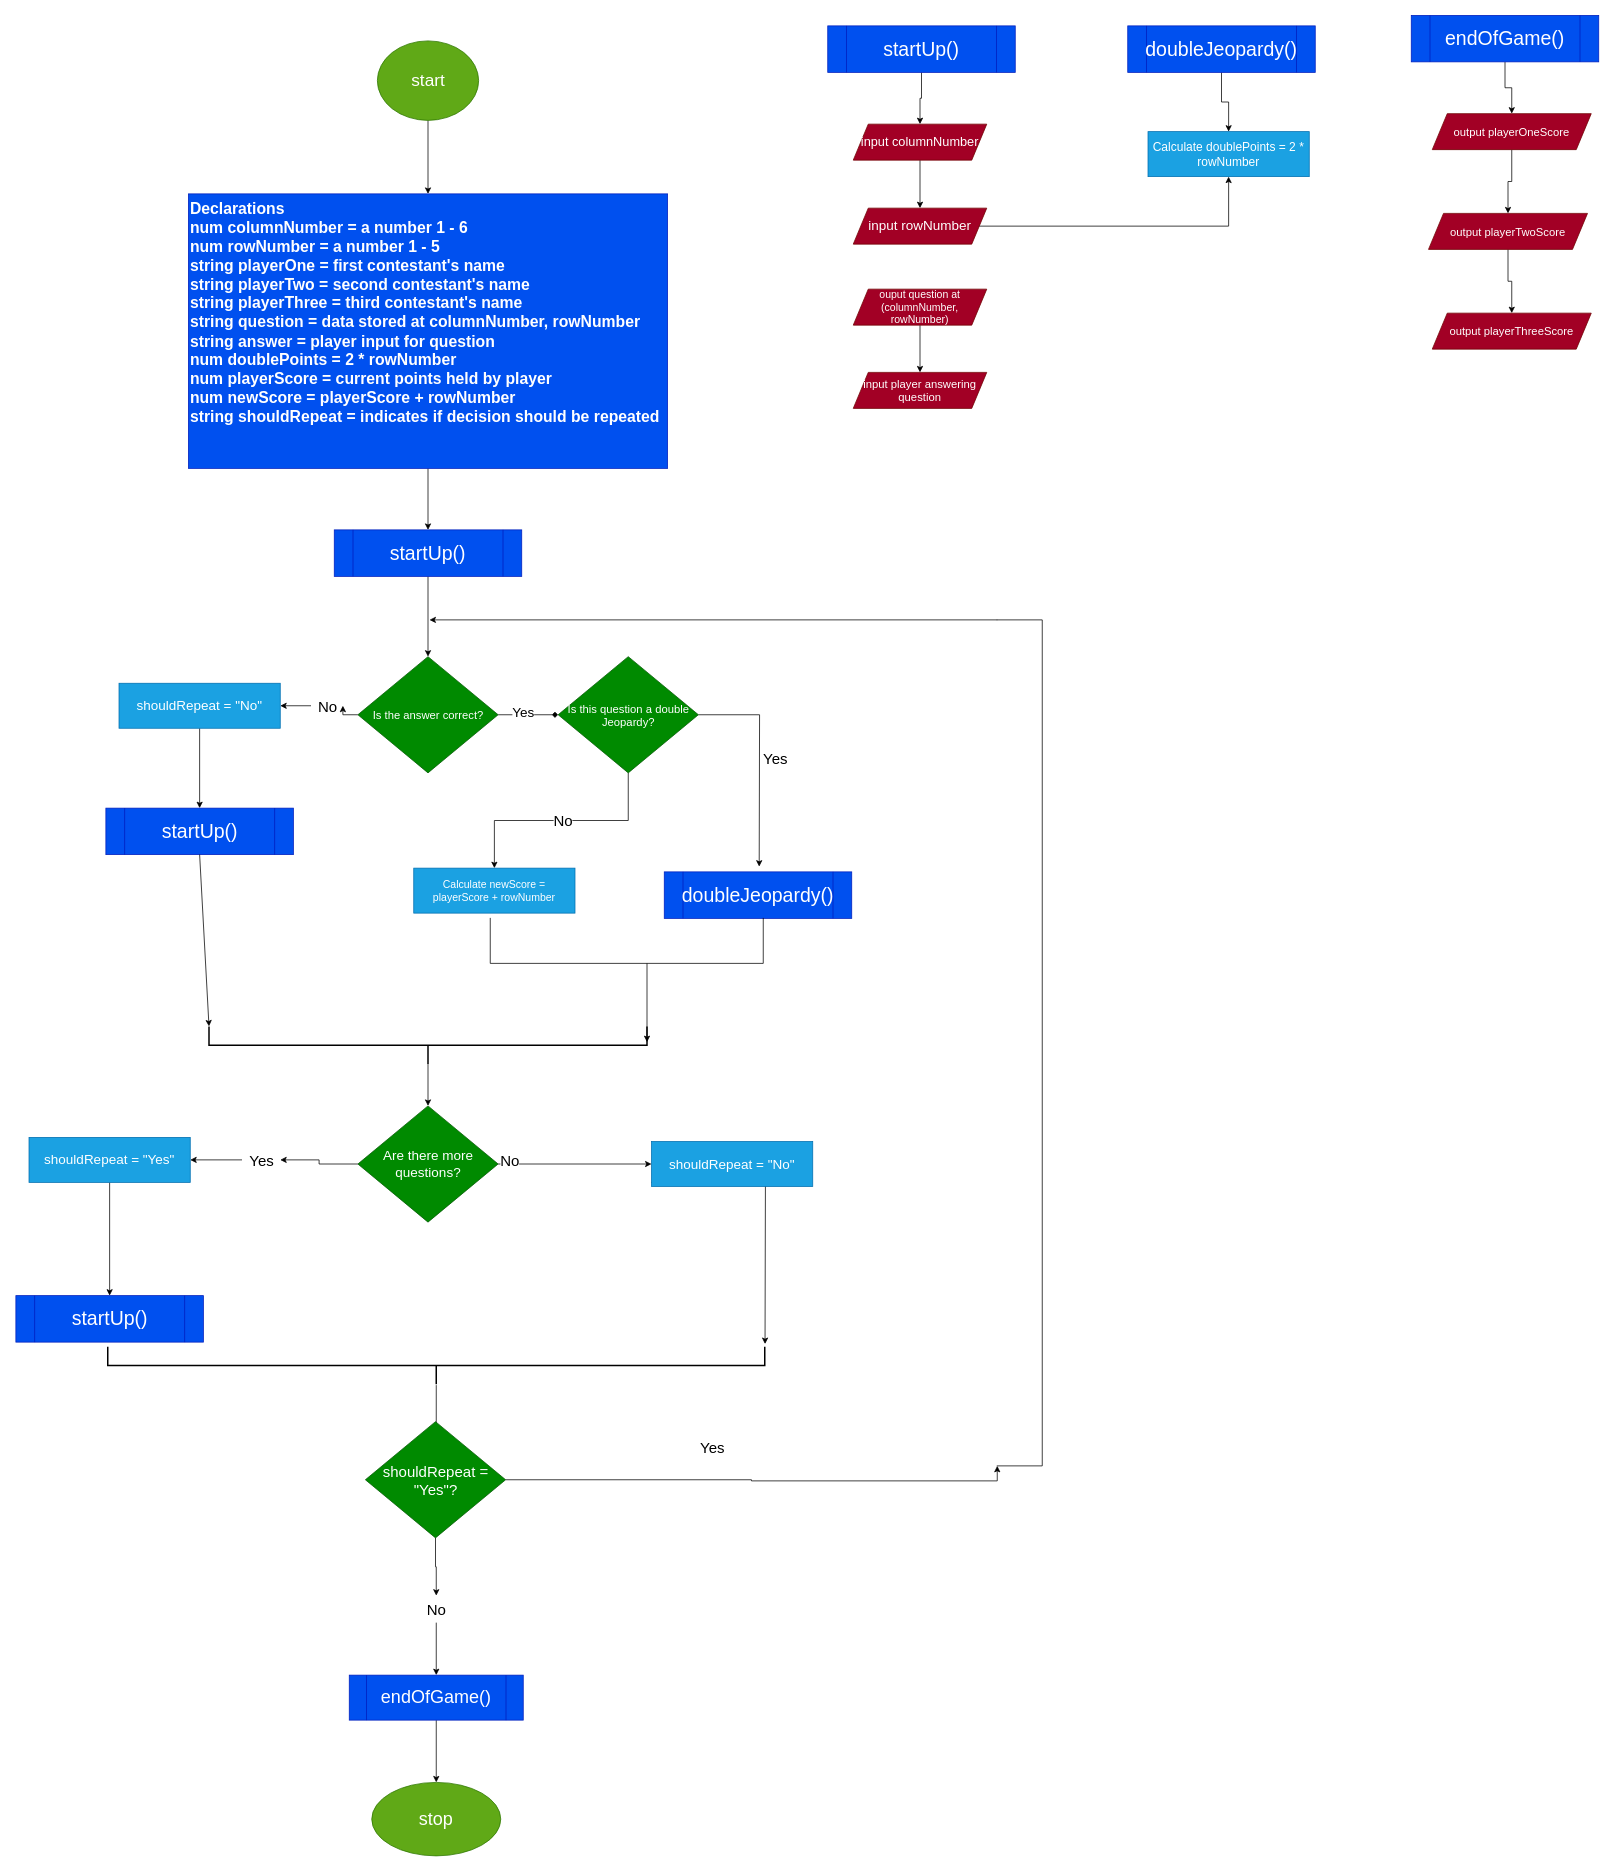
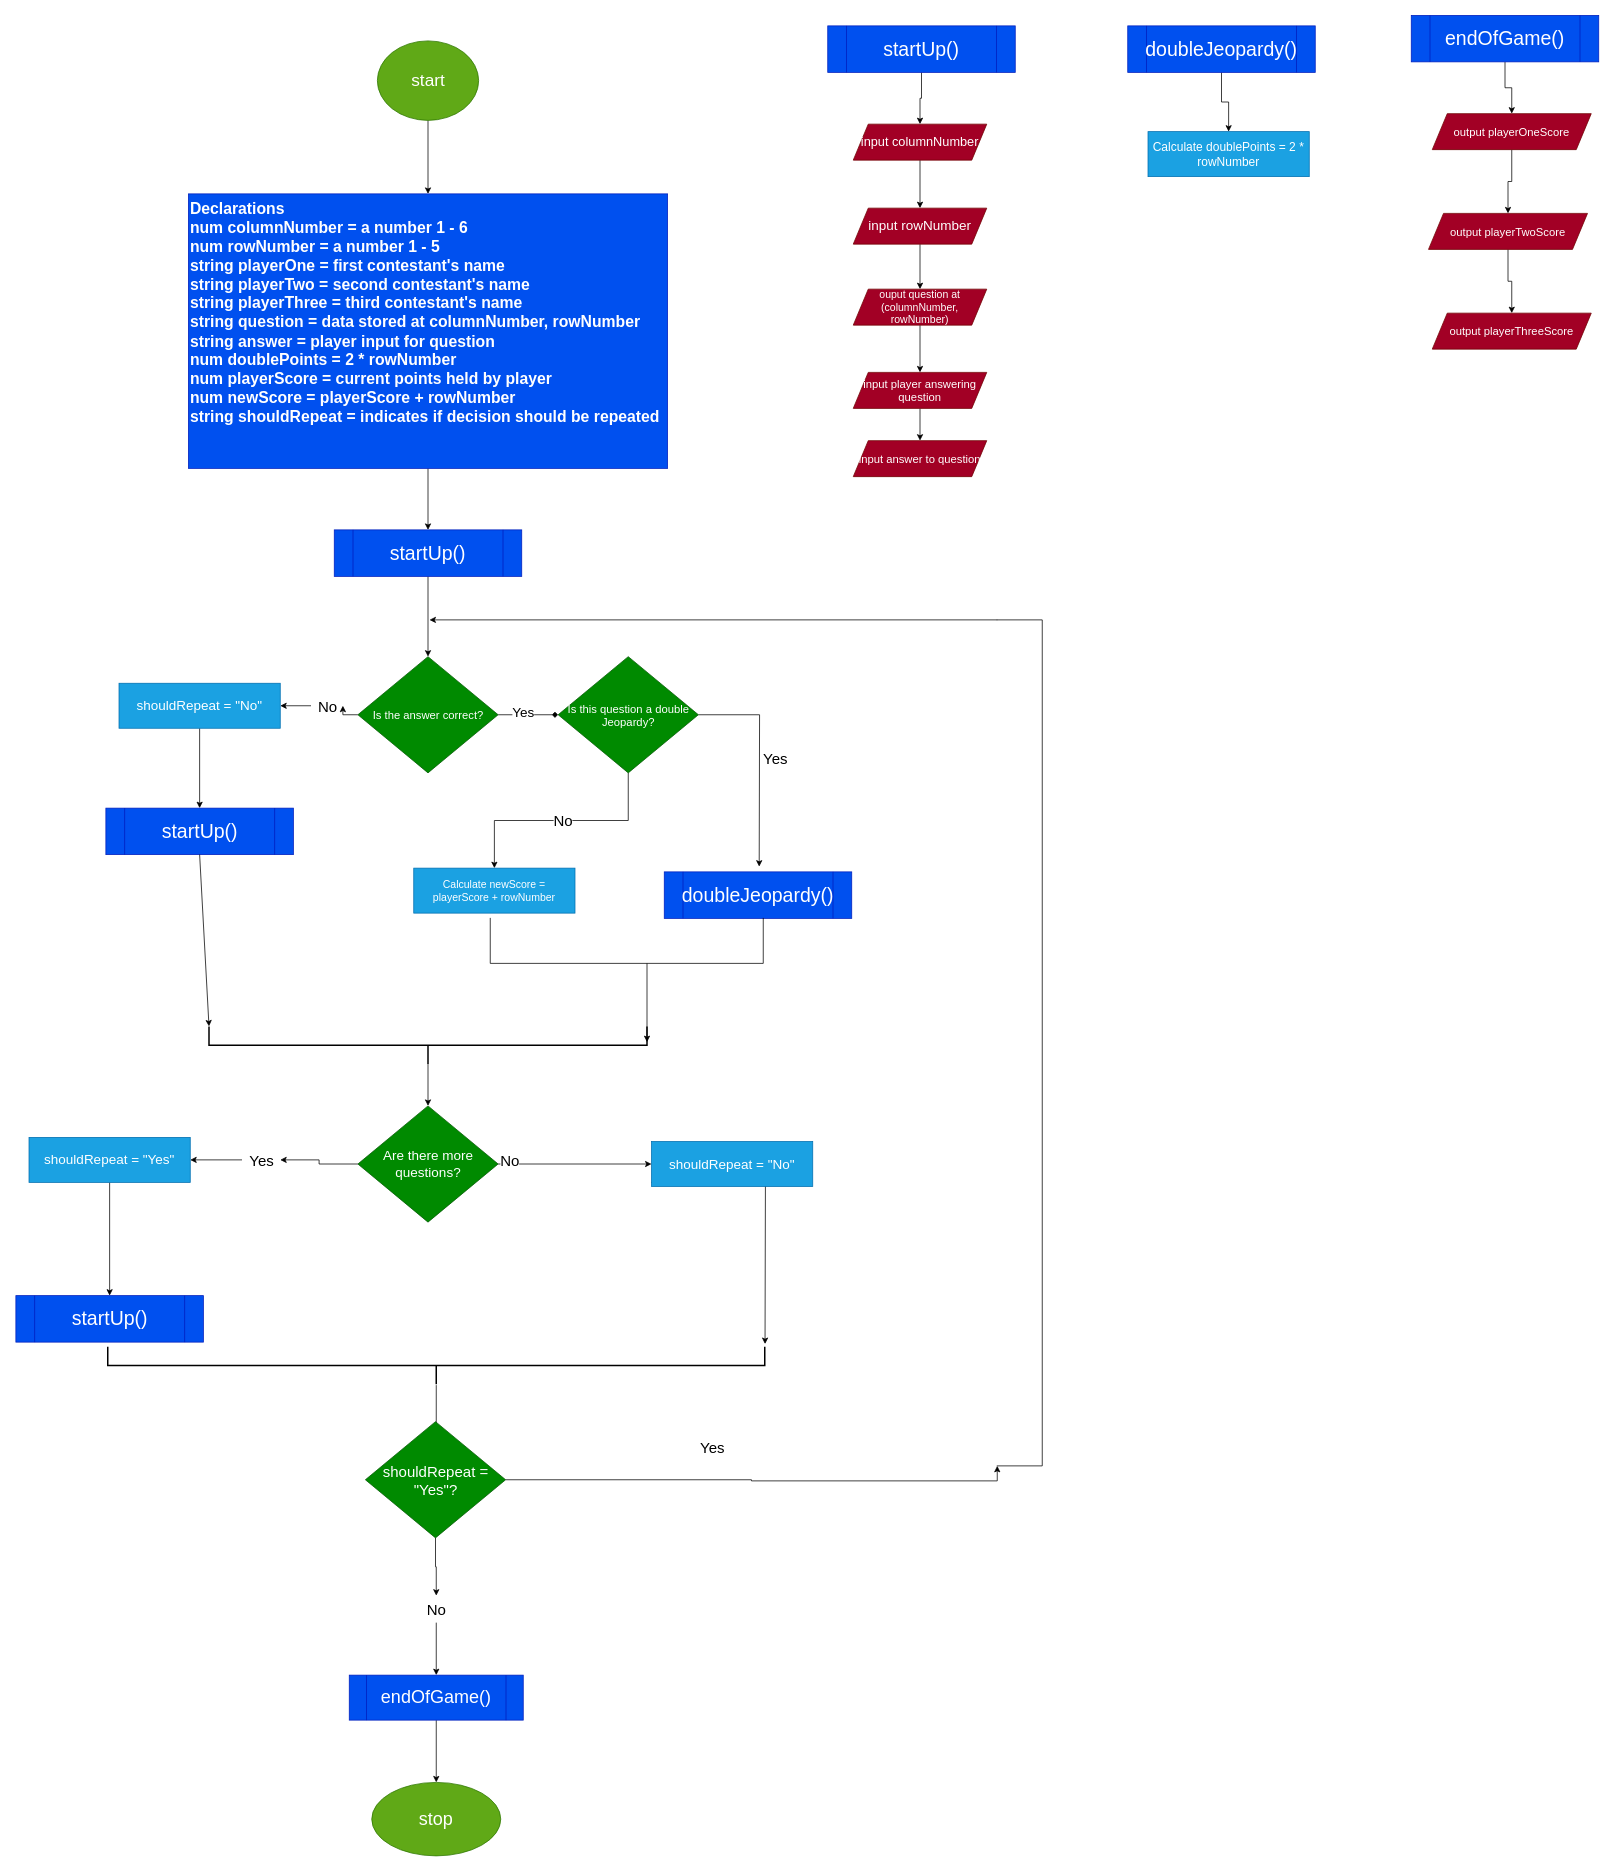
- <mxCell id="24" value="" style="edgeStyle=orthogonalEdgeStyle;rounded=0;orthogonalLoop=1;jettySize=auto;html=1;" edge="1" source="25" target="36" parent="1"><mxGeometry relative="1" as="geometry" /></mxCell>
+ <mxCell id="24" value="" style="edgeStyle=orthogonalEdgeStyle;rounded=0;orthogonalLoop=1;jettySize=auto;html=1;" edge="1" source="25" target="27" parent="1"><mxGeometry relative="1" as="geometry" /></mxCell>
+ <mxCell id="28" value="" style="edgeStyle=orthogonalEdgeStyle;rounded=0;orthogonalLoop=1;jettySize=auto;html=1;" edge="1" source="29" target="30" parent="1"><mxGeometry relative="1" as="geometry" /></mxCell>
+ <mxCell id="30" value="&lt;font style=&quot;font-size: 15px;&quot;&gt;input answer to question&lt;/font&gt;" style="shape=parallelogram;perimeter=parallelogramPerimeter;whiteSpace=wrap;html=1;fixedSize=1;fillColor=#a20025;fontColor=#ffffff;strokeColor=#6F0000;" vertex="1" parent="1"><mxGeometry x="1137" y="587" width="178" height="48" as="geometry" /></mxCell>
